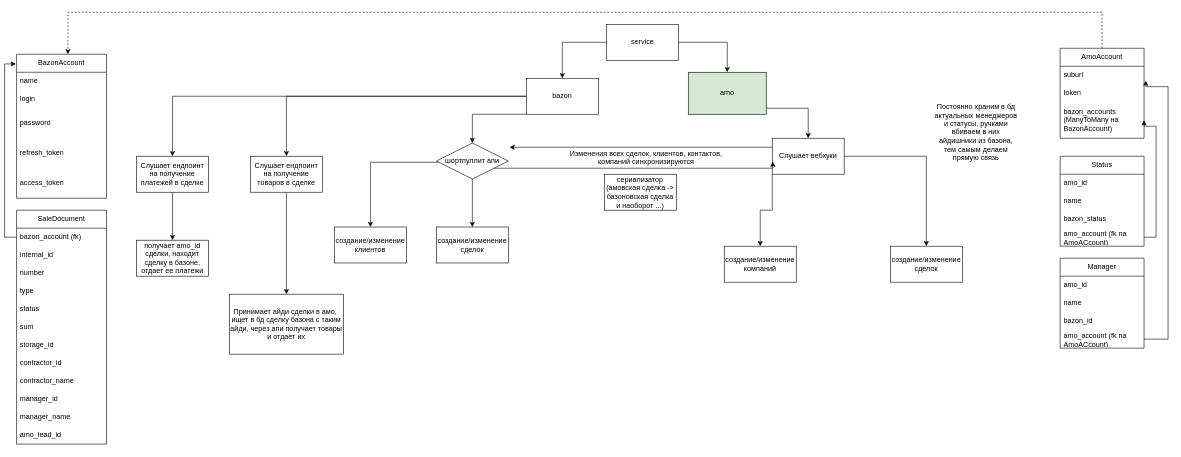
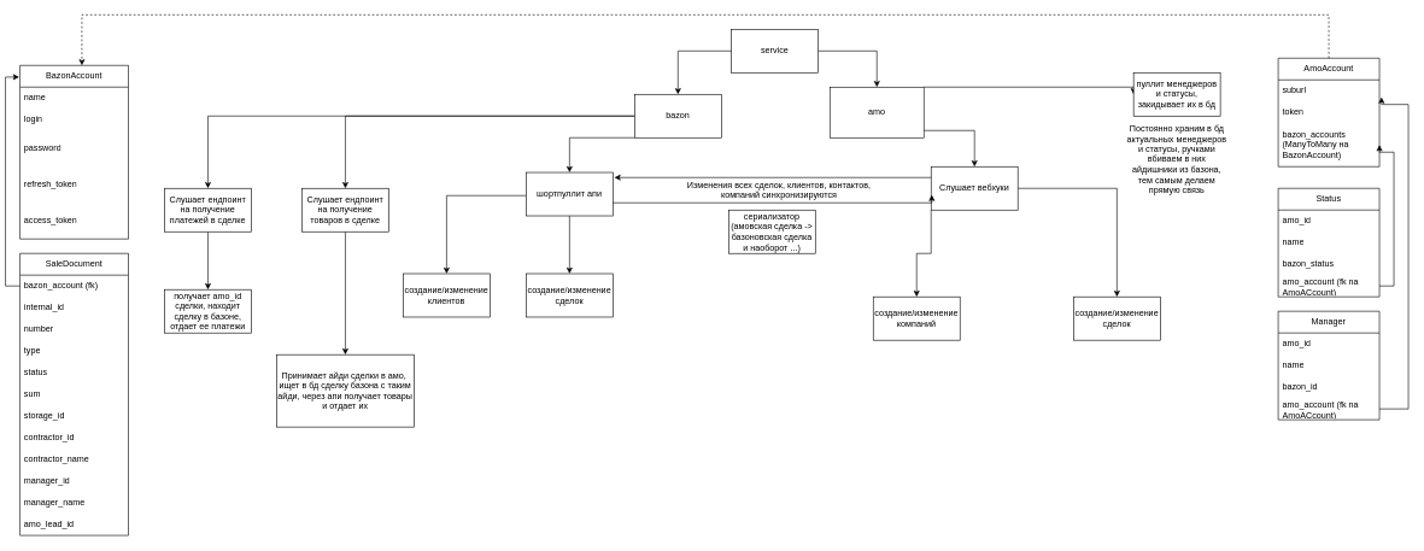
+ <mxCell id="6" style="edgeStyle=orthogonalEdgeStyle;rounded=0;orthogonalLoop=1;jettySize=auto;html=1;entryX=0;entryY=0.5;entryDx=0;entryDy=0;" parent="1" source="7" target="48" edge="1"><mxGeometry relative="1" as="geometry"><mxPoint x="1430" y="120" as="targetPoint" /><Array as="points"><mxPoint x="1560" y="120" /></Array></mxGeometry></mxCell>
+ <mxCell id="48" value="пуллит менеджеров и статусы, закидывает их в бд" style="rounded=0;whiteSpace=wrap;html=1;" parent="1" vertex="1"><mxGeometry x="1560" y="100" width="120" height="60" as="geometry" /></mxCell>
- <mxCell id="7" value="&lt;div&gt;amo&lt;/div&gt;" style="rounded=0;whiteSpace=wrap;html=1;fillColor=#d5e8d4;" parent="1" vertex="1"><mxGeometry x="1140" y="120" width="130" height="70" as="geometry" /></mxCell>
+ <mxCell id="7" value="&lt;div&gt;amo&lt;/div&gt;" style="rounded=0;whiteSpace=wrap;html=1;" parent="1" vertex="1"><mxGeometry x="1140" y="120" width="130" height="70" as="geometry" /></mxCell>
- <mxCell id="40" value="&lt;div&gt;шортпуллит апи&lt;/div&gt;" style="rhombus;whiteSpace=wrap;html=1;" parent="1" vertex="1"><mxGeometry x="720" y="238" width="120" height="60" as="geometry" /></mxCell>
+ <mxCell id="40" value="&lt;div&gt;шортпуллит апи&lt;/div&gt;" style="rounded=0;whiteSpace=wrap;html=1;" parent="1" vertex="1"><mxGeometry x="720" y="238" width="120" height="60" as="geometry" /></mxCell>
